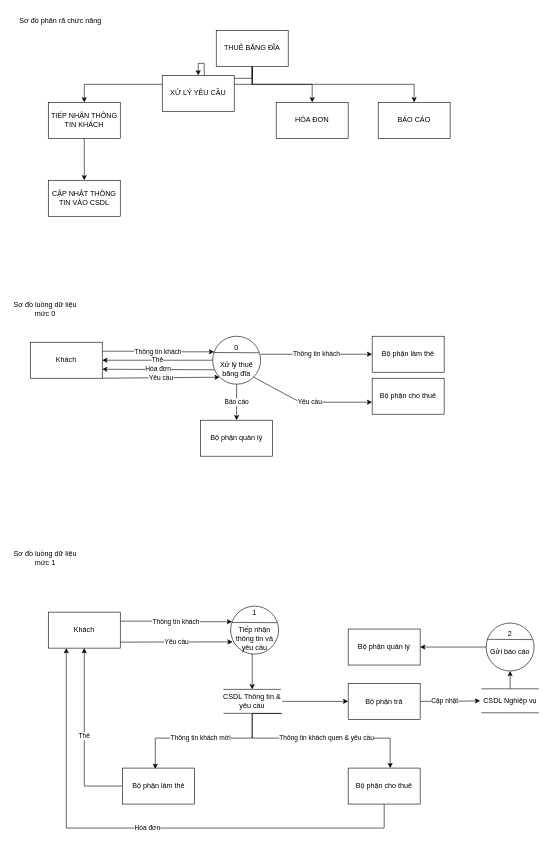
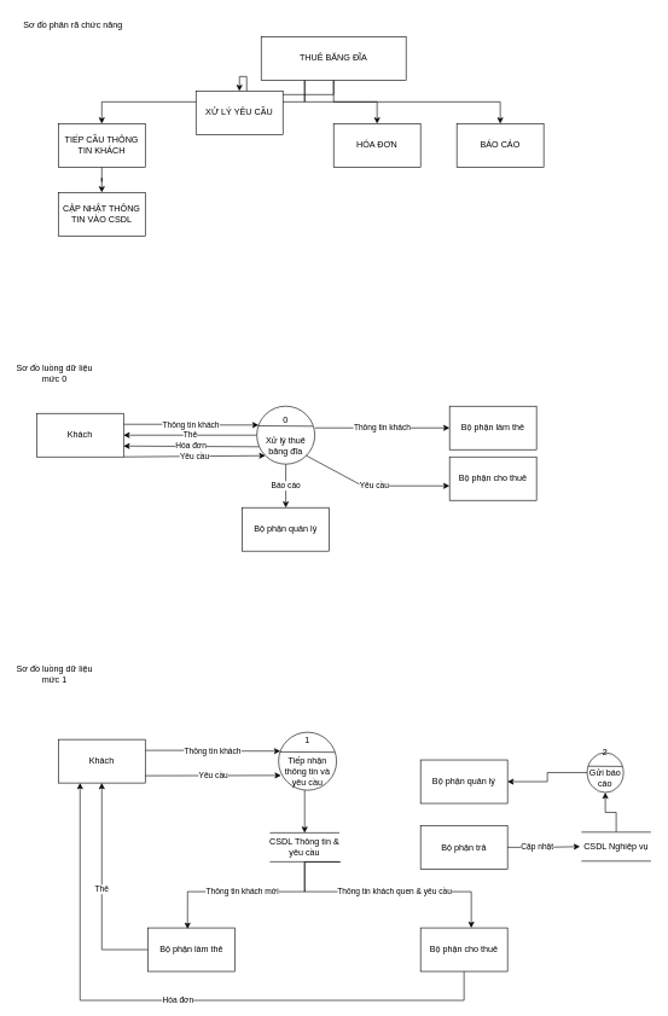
- <mxCell id="6" value="THUÊ BĂNG ĐĨA" style="rounded=0;whiteSpace=wrap;html=1;" parent="1" vertex="1"><mxGeometry x="360" y="50" width="120" height="60" as="geometry" /></mxCell>
+ <mxCell id="6" value="THUÊ BĂNG ĐĨA" style="rounded=0;whiteSpace=wrap;html=1;" parent="1" vertex="1"><mxGeometry x="360" y="50" width="200" height="60" as="geometry" /></mxCell>
- <mxCell id="8" value="TIẾP NHẬN THÔNG TIN KHÁCH" style="rounded=0;whiteSpace=wrap;html=1;" parent="1" vertex="1"><mxGeometry x="80" y="170" width="120" height="60" as="geometry" /></mxCell>
+ <mxCell id="8" value="TIẾP CẦU THÔNG TIN KHÁCH" style="rounded=0;whiteSpace=wrap;html=1;" parent="1" vertex="1"><mxGeometry x="80" y="170" width="120" height="60" as="geometry" /></mxCell>
- <mxCell id="9" value="CẬP NHẬT THÔNG TIN VÀO CSDL" style="rounded=0;whiteSpace=wrap;html=1;" parent="1" vertex="1"><mxGeometry x="80" y="300" width="120" height="60" as="geometry" /></mxCell>
+ <mxCell id="9" value="CẬP NHẬT THÔNG TIN VÀO CSDL" style="rounded=0;whiteSpace=wrap;html=1;" parent="1" vertex="1"><mxGeometry x="80" y="265" width="120" height="60" as="geometry" /></mxCell>
- <mxCell id="38" value="2&lt;br&gt;&lt;br&gt;Gửi báo cáo&lt;br&gt;&amp;nbsp;" style="ellipse;whiteSpace=wrap;html=1;aspect=fixed;" vertex="1" parent="1"><mxGeometry x="810" y="1038.2" width="80" height="80" as="geometry" /></mxCell>
+ <mxCell id="38" value="2&lt;br&gt;&lt;br&gt;Gửi báo cáo&lt;br&gt;&amp;nbsp;" style="ellipse;whiteSpace=wrap;html=1;aspect=fixed;" vertex="1" parent="1"><mxGeometry x="810" y="1038.2" width="50" height="55" as="geometry" /></mxCell>
- <mxCell id="48" style="edgeStyle=orthogonalEdgeStyle;rounded=0;orthogonalLoop=1;jettySize=auto;html=1;entryX=0;entryY=0.5;entryDx=0;entryDy=0;" edge="1" parent="1" source="49" target="55"><mxGeometry relative="1" as="geometry" /></mxCell>
